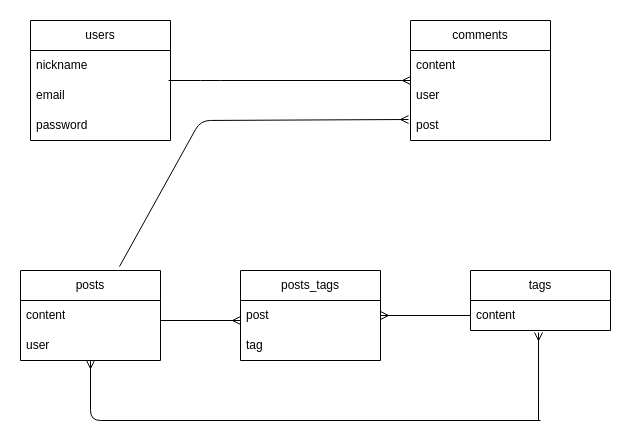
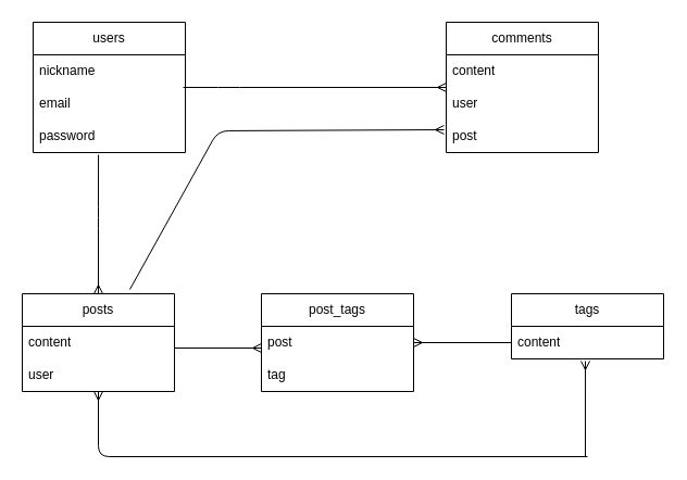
+ <mxCell id="19" value="" style="html=1;endArrow=ERmany;endFill=0;exitX=0.429;exitY=1.067;exitDx=0;exitDy=0;exitPerimeter=0;entryX=0.5;entryY=0;entryDx=0;entryDy=0;" edge="1" parent="1" source="5" target="10"><mxGeometry width="100" relative="1" as="geometry"><mxPoint x="270" y="210" as="sourcePoint" /><mxPoint x="90" y="260" as="targetPoint" /><Array as="points"><mxPoint x="90" y="200" /></Array></mxGeometry></mxCell>
- <mxCell id="13" value="posts_tags" style="swimlane;fontStyle=0;childLayout=stackLayout;horizontal=1;startSize=30;horizontalStack=0;resizeParent=1;resizeParentMax=0;resizeLast=0;collapsible=1;marginBottom=0;whiteSpace=wrap;html=1;" vertex="1" parent="1"><mxGeometry x="240" y="270" width="140" height="90" as="geometry" /></mxCell>
+ <mxCell id="13" value="post_tags" style="swimlane;fontStyle=0;childLayout=stackLayout;horizontal=1;startSize=30;horizontalStack=0;resizeParent=1;resizeParentMax=0;resizeLast=0;collapsible=1;marginBottom=0;whiteSpace=wrap;html=1;" vertex="1" parent="1"><mxGeometry x="240" y="270" width="140" height="90" as="geometry" /></mxCell>
